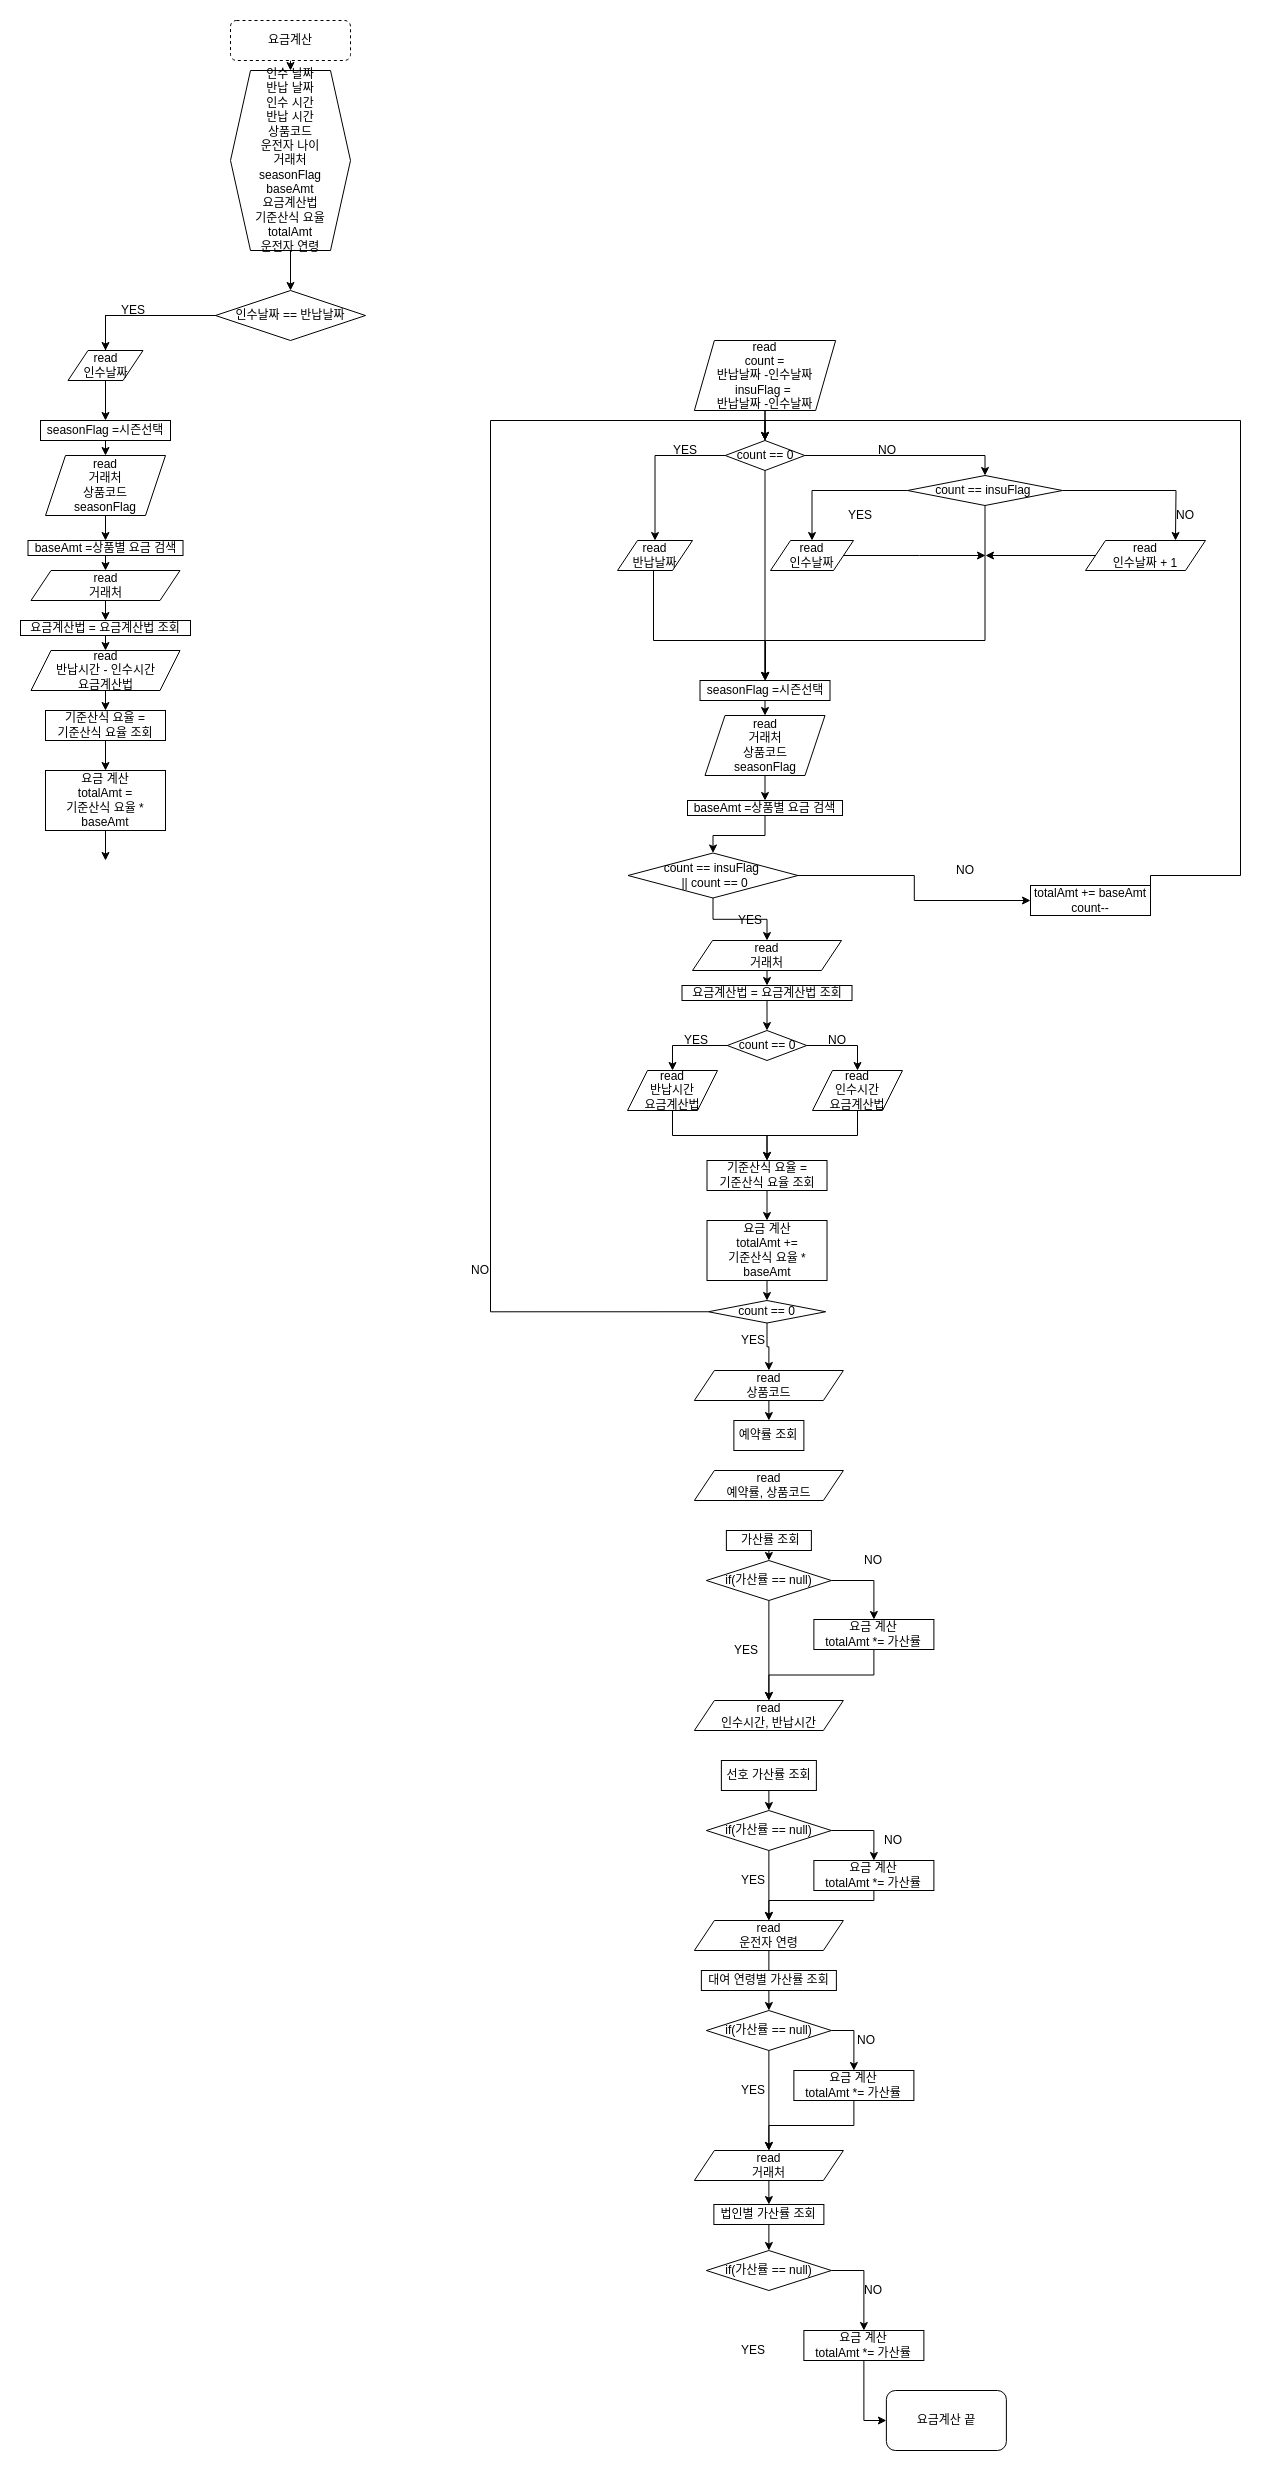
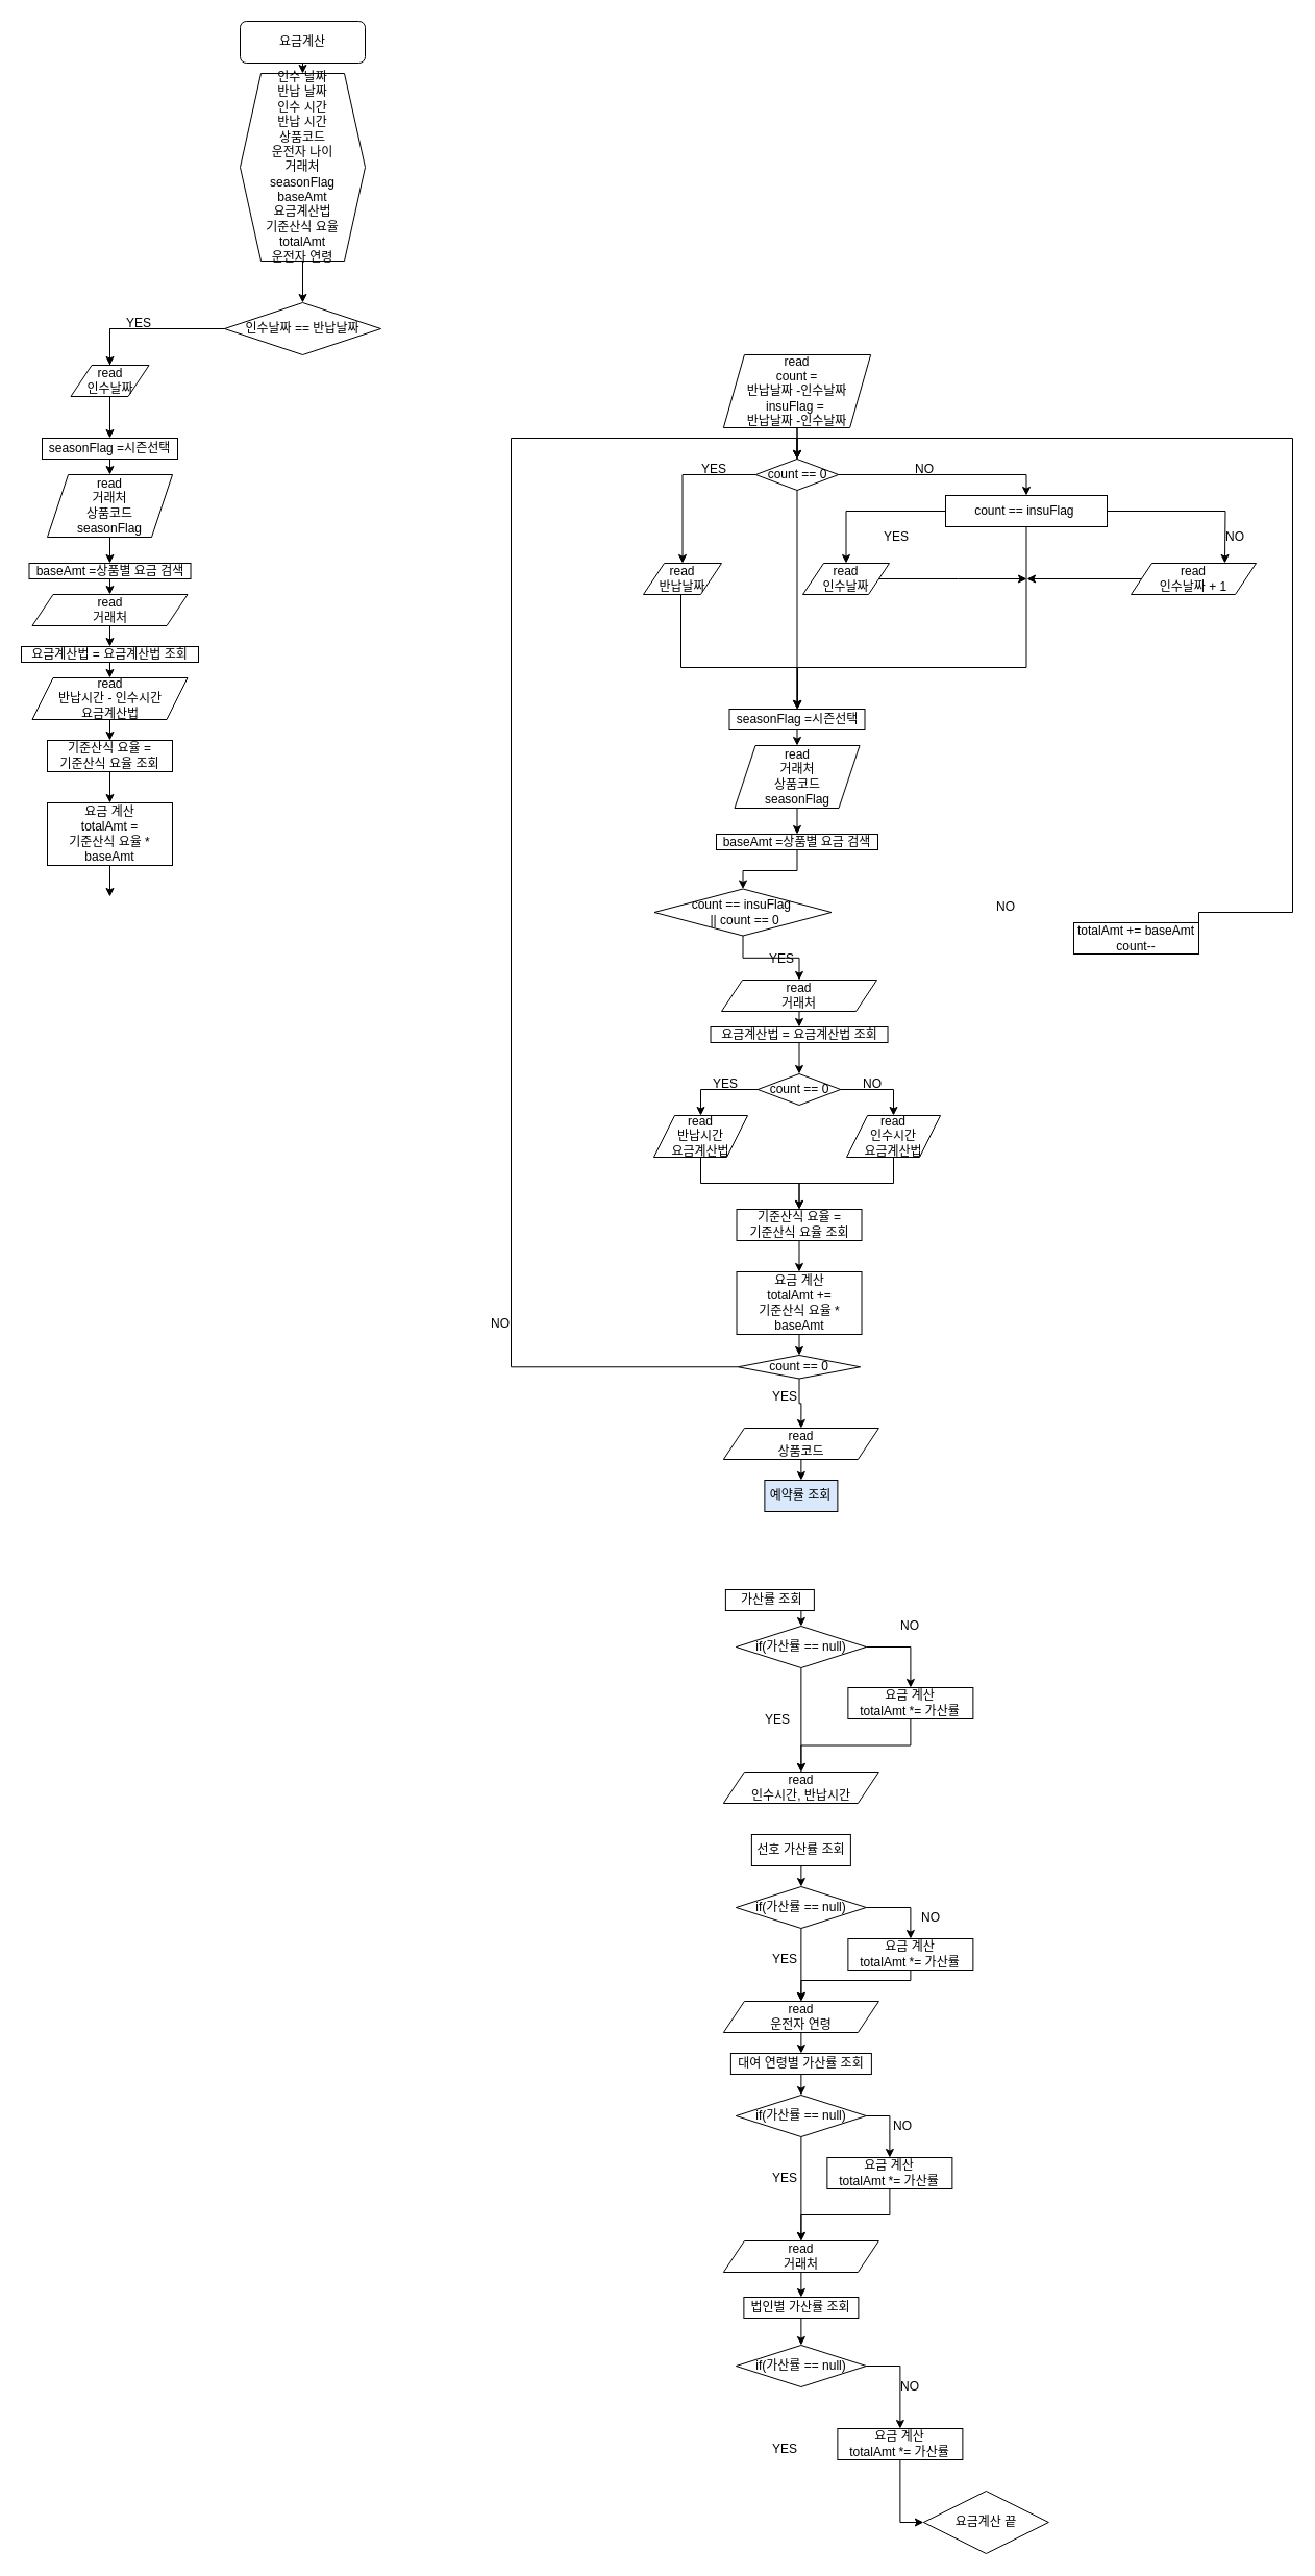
- <mxCell id="3" value="요금계산" style="rounded=1;whiteSpace=wrap;html=1;fontSize=12;glass=0;strokeWidth=1;shadow=0;dashed=1;" parent="1" vertex="1"><mxGeometry x="230" y="20" width="120" height="40" as="geometry" /></mxCell>
+ <mxCell id="3" value="요금계산" style="rounded=1;whiteSpace=wrap;html=1;fontSize=12;glass=0;strokeWidth=1;shadow=0;" parent="1" vertex="1"><mxGeometry x="230" y="20" width="120" height="40" as="geometry" /></mxCell>
- <mxCell id="56" value="count == insuFlag&amp;nbsp;" style="rhombus;whiteSpace=wrap;html=1;" vertex="1" parent="1"><mxGeometry x="907" y="475" width="155" height="30" as="geometry" /></mxCell>
+ <mxCell id="56" value="count == insuFlag&amp;nbsp;" style="whiteSpace=wrap;html=1;rounded=0;" vertex="1" parent="1"><mxGeometry x="907" y="475" width="155" height="30" as="geometry" /></mxCell>
- <mxCell id="63" style="edgeStyle=orthogonalEdgeStyle;rounded=0;orthogonalLoop=1;jettySize=auto;html=1;exitX=1;exitY=0.5;exitDx=0;exitDy=0;" edge="1" parent="1" source="65" target="67"><mxGeometry relative="1" as="geometry" /></mxCell>
- <mxCell id="86" value="예약률 조회" style="rounded=0;whiteSpace=wrap;html=1;" vertex="1" parent="1"><mxGeometry x="733.38" y="1420" width="70" height="30" as="geometry" /></mxCell>
+ <mxCell id="86" value="예약률 조회" style="rounded=0;whiteSpace=wrap;html=1;fillColor=#dae8fc;" vertex="1" parent="1"><mxGeometry x="733.38" y="1420" width="70" height="30" as="geometry" /></mxCell>
- <mxCell id="94" value="read&lt;br&gt;예약률, 상품코드" style="shape=parallelogram;perimeter=parallelogramPerimeter;whiteSpace=wrap;html=1;fixedSize=1;" vertex="1" parent="1"><mxGeometry x="693.88" y="1470" width="149" height="30" as="geometry" /></mxCell>
- <mxCell id="88" value="&amp;nbsp;가산률 조회" style="rounded=0;whiteSpace=wrap;html=1;" vertex="1" parent="1"><mxGeometry x="725.88" y="1530" width="85" height="20" as="geometry" /></mxCell>
+ <mxCell id="88" value="&amp;nbsp;가산률 조회" style="rounded=0;whiteSpace=wrap;html=1;" vertex="1" parent="1"><mxGeometry x="695.88" y="1525" width="85" height="20" as="geometry" /></mxCell>
- <mxCell id="105" style="edgeStyle=orthogonalEdgeStyle;rounded=0;orthogonalLoop=1;jettySize=auto;html=1;exitX=0.5;exitY=1;exitDx=0;exitDy=0;entryX=0.5;entryY=0;entryDx=0;entryDy=0;endArrow=none;" edge="1" parent="1" source="106" target="108"><mxGeometry relative="1" as="geometry" /></mxCell>
+ <mxCell id="105" style="edgeStyle=orthogonalEdgeStyle;rounded=0;orthogonalLoop=1;jettySize=auto;html=1;exitX=0.5;exitY=1;exitDx=0;exitDy=0;entryX=0.5;entryY=0;entryDx=0;entryDy=0;" edge="1" parent="1" source="106" target="108"><mxGeometry relative="1" as="geometry" /></mxCell>
- <mxCell id="83" value="요금계산 끝" style="rounded=1;whiteSpace=wrap;html=1;" vertex="1" parent="1"><mxGeometry x="885.88" y="2390" width="120" height="60" as="geometry" /></mxCell>
+ <mxCell id="83" value="요금계산 끝" style="rhombus;whiteSpace=wrap;html=1;" vertex="1" parent="1"><mxGeometry x="885.88" y="2390" width="120" height="60" as="geometry" /></mxCell>
